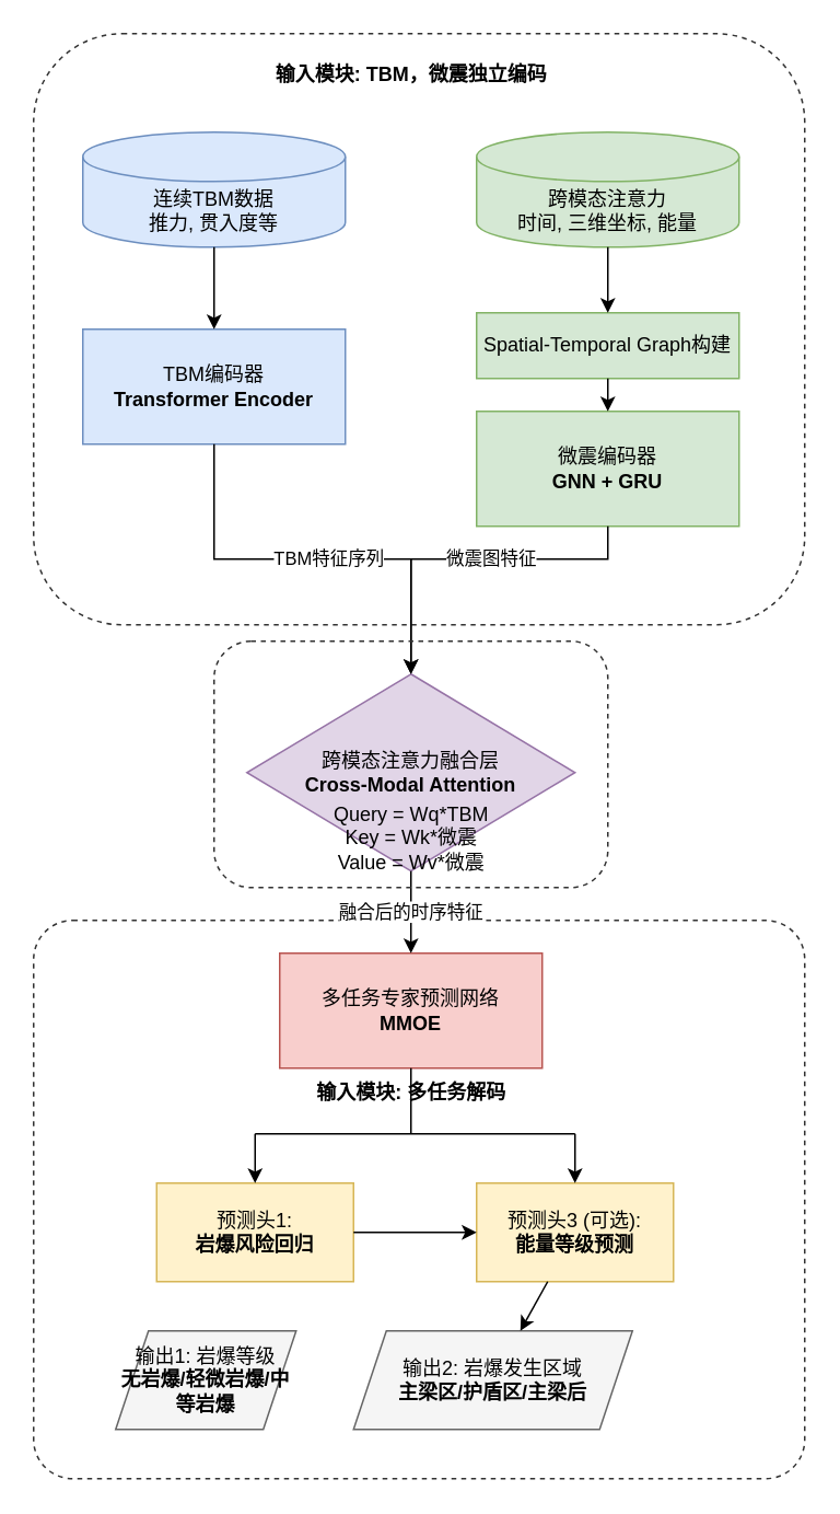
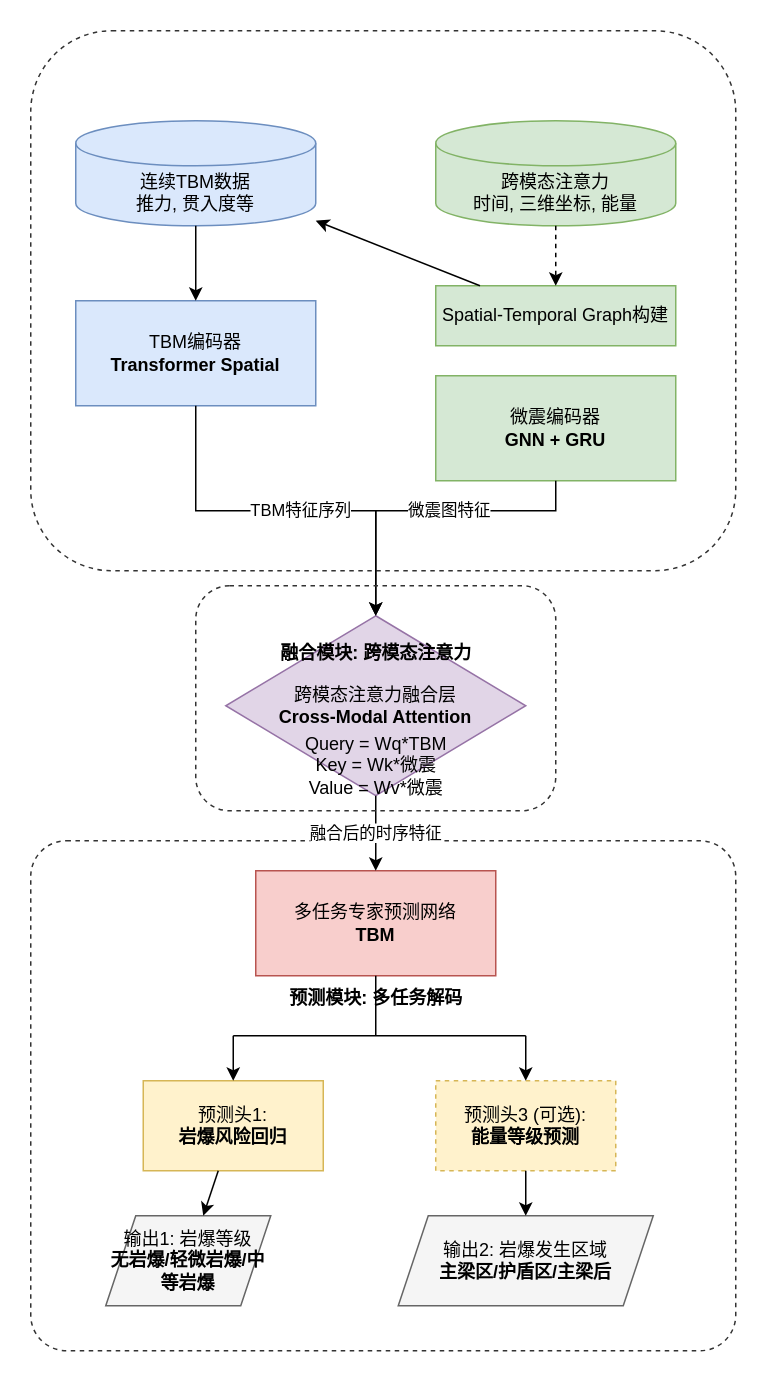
- <mxCell id="27" value="输入模块: TBM，微震独立编码" style="text;html=1;align=center;verticalAlign=middle;resizable=0;points=[];autosize=1;strokeColor=none;fillColor=none;fontStyle=1" vertex="1" parent="1"><mxGeometry x="155" y="30" width="190" height="30" as="geometry" /></mxCell>
- <mxCell id="9" value="" style="endArrow=classic;html=1;rounded=0;" edge="1" parent="1" source="5" target="8"><mxGeometry width="50" height="50" relative="1" as="geometry"><mxPoint x="160" y="260" as="sourcePoint" /><mxPoint x="210" y="210" as="targetPoint" /></mxGeometry></mxCell>
+ <mxCell id="9" value="" style="endArrow=classic;html=1;rounded=0;dashed=1;" edge="1" parent="1" source="5" target="8"><mxGeometry width="50" height="50" relative="1" as="geometry"><mxPoint x="160" y="260" as="sourcePoint" /><mxPoint x="210" y="210" as="targetPoint" /></mxGeometry></mxCell>
- <mxCell id="6" value="TBM编码器&lt;br&gt;&lt;b&gt;Transformer Encoder&lt;/b&gt;" style="rounded=0;whiteSpace=wrap;html=1;fillColor=#dae8fc;strokeColor=#6c8ebf;" vertex="1" parent="1"><mxGeometry x="50" y="200" width="160" height="70" as="geometry" /></mxCell>
+ <mxCell id="6" value="TBM编码器&lt;br&gt;&lt;b&gt;Transformer Spatial&lt;/b&gt;" style="rounded=0;whiteSpace=wrap;html=1;fillColor=#dae8fc;strokeColor=#6c8ebf;" vertex="1" parent="1"><mxGeometry x="50" y="200" width="160" height="70" as="geometry" /></mxCell>
- <mxCell id="11" value="" style="endArrow=classic;html=1;rounded=0;" edge="1" parent="1" source="8" target="10"><mxGeometry width="50" height="50" relative="1" as="geometry"><mxPoint x="380" y="170" as="sourcePoint" /><mxPoint x="380" y="220" as="targetPoint" /></mxGeometry></mxCell>
+ <mxCell id="11" value="" style="endArrow=classic;html=1;rounded=0;" edge="1" parent="1" source="8" target="4"><mxGeometry width="50" height="50" relative="1" as="geometry"><mxPoint x="380" y="170" as="sourcePoint" /><mxPoint x="380" y="220" as="targetPoint" /></mxGeometry></mxCell>
+ <mxCell id="29" value="融合模块: 跨模态注意力" style="text;html=1;align=center;verticalAlign=middle;resizable=0;points=[];autosize=1;strokeColor=none;fillColor=none;fontStyle=1" vertex="1" parent="1"><mxGeometry x="165" y="420" width="170" height="30" as="geometry" /></mxCell>
- <mxCell id="15" value="多任务专家预测网络&lt;br&gt;&lt;b&gt;MMOE&lt;/b&gt;" style="rounded=0;whiteSpace=wrap;html=1;fillColor=#f8cecc;strokeColor=#b85450;" vertex="1" parent="1"><mxGeometry x="170" y="580" width="160" height="70" as="geometry" /></mxCell>
+ <mxCell id="15" value="多任务专家预测网络&lt;br&gt;&lt;b&gt;TBM&lt;/b&gt;" style="rounded=0;whiteSpace=wrap;html=1;fillColor=#f8cecc;strokeColor=#b85450;" vertex="1" parent="1"><mxGeometry x="170" y="580" width="160" height="70" as="geometry" /></mxCell>
- <mxCell id="30" value="输入模块: 多任务解码" style="text;html=1;align=center;verticalAlign=middle;resizable=0;points=[];autosize=1;strokeColor=none;fillColor=none;fontStyle=1" vertex="1" parent="1"><mxGeometry x="180" y="650" width="140" height="30" as="geometry" /></mxCell>
+ <mxCell id="30" value="预测模块: 多任务解码" style="text;html=1;align=center;verticalAlign=middle;resizable=0;points=[];autosize=1;strokeColor=none;fillColor=none;fontStyle=1" vertex="1" parent="1"><mxGeometry x="180" y="650" width="140" height="30" as="geometry" /></mxCell>
- <mxCell id="24" value="" style="endArrow=classic;html=1;rounded=0;" edge="1" parent="1" source="19" target="20"><mxGeometry width="50" height="50" relative="1" as="geometry"><mxPoint x="240" y="810" as="sourcePoint" /><mxPoint x="290" y="760" as="targetPoint" /></mxGeometry></mxCell>
+ <mxCell id="24" value="" style="endArrow=classic;html=1;rounded=0;" edge="1" parent="1" source="19" target="23"><mxGeometry width="50" height="50" relative="1" as="geometry"><mxPoint x="240" y="810" as="sourcePoint" /><mxPoint x="290" y="760" as="targetPoint" /></mxGeometry></mxCell>
- <mxCell id="20" value="预测头3 (可选):&lt;br&gt;&lt;b&gt;能量等级预测&lt;/b&gt;" style="rounded=0;whiteSpace=wrap;html=1;fillColor=#fff2cc;strokeColor=#d6b656;" vertex="1" parent="1"><mxGeometry x="290" y="720" width="120" height="60" as="geometry" /></mxCell>
+ <mxCell id="20" value="预测头3 (可选):&lt;br&gt;&lt;b&gt;能量等级预测&lt;/b&gt;" style="rounded=0;whiteSpace=wrap;html=1;fillColor=#fff2cc;strokeColor=#d6b656;dashed=1;" vertex="1" parent="1"><mxGeometry x="290" y="720" width="120" height="60" as="geometry" /></mxCell>
- <mxCell id="25" value="输出2: 岩爆发生区域&lt;div&gt;&lt;b&gt;主梁区/护盾区/主梁后&lt;/b&gt;&lt;/div&gt;" style="shape=parallelogram;perimeter=parallelogramPerimeter;whiteSpace=wrap;html=1;fixedSize=1;fillColor=#f5f5f5;strokeColor=#666666;" vertex="1" parent="1"><mxGeometry x="215" y="810" width="170" height="60" as="geometry" /></mxCell>
+ <mxCell id="25" value="输出2: 岩爆发生区域&lt;div&gt;&lt;b&gt;主梁区/护盾区/主梁后&lt;/b&gt;&lt;/div&gt;" style="shape=parallelogram;perimeter=parallelogramPerimeter;whiteSpace=wrap;html=1;fixedSize=1;fillColor=#f5f5f5;strokeColor=#666666;" vertex="1" parent="1"><mxGeometry x="265" y="810" width="170" height="60" as="geometry" /></mxCell>
